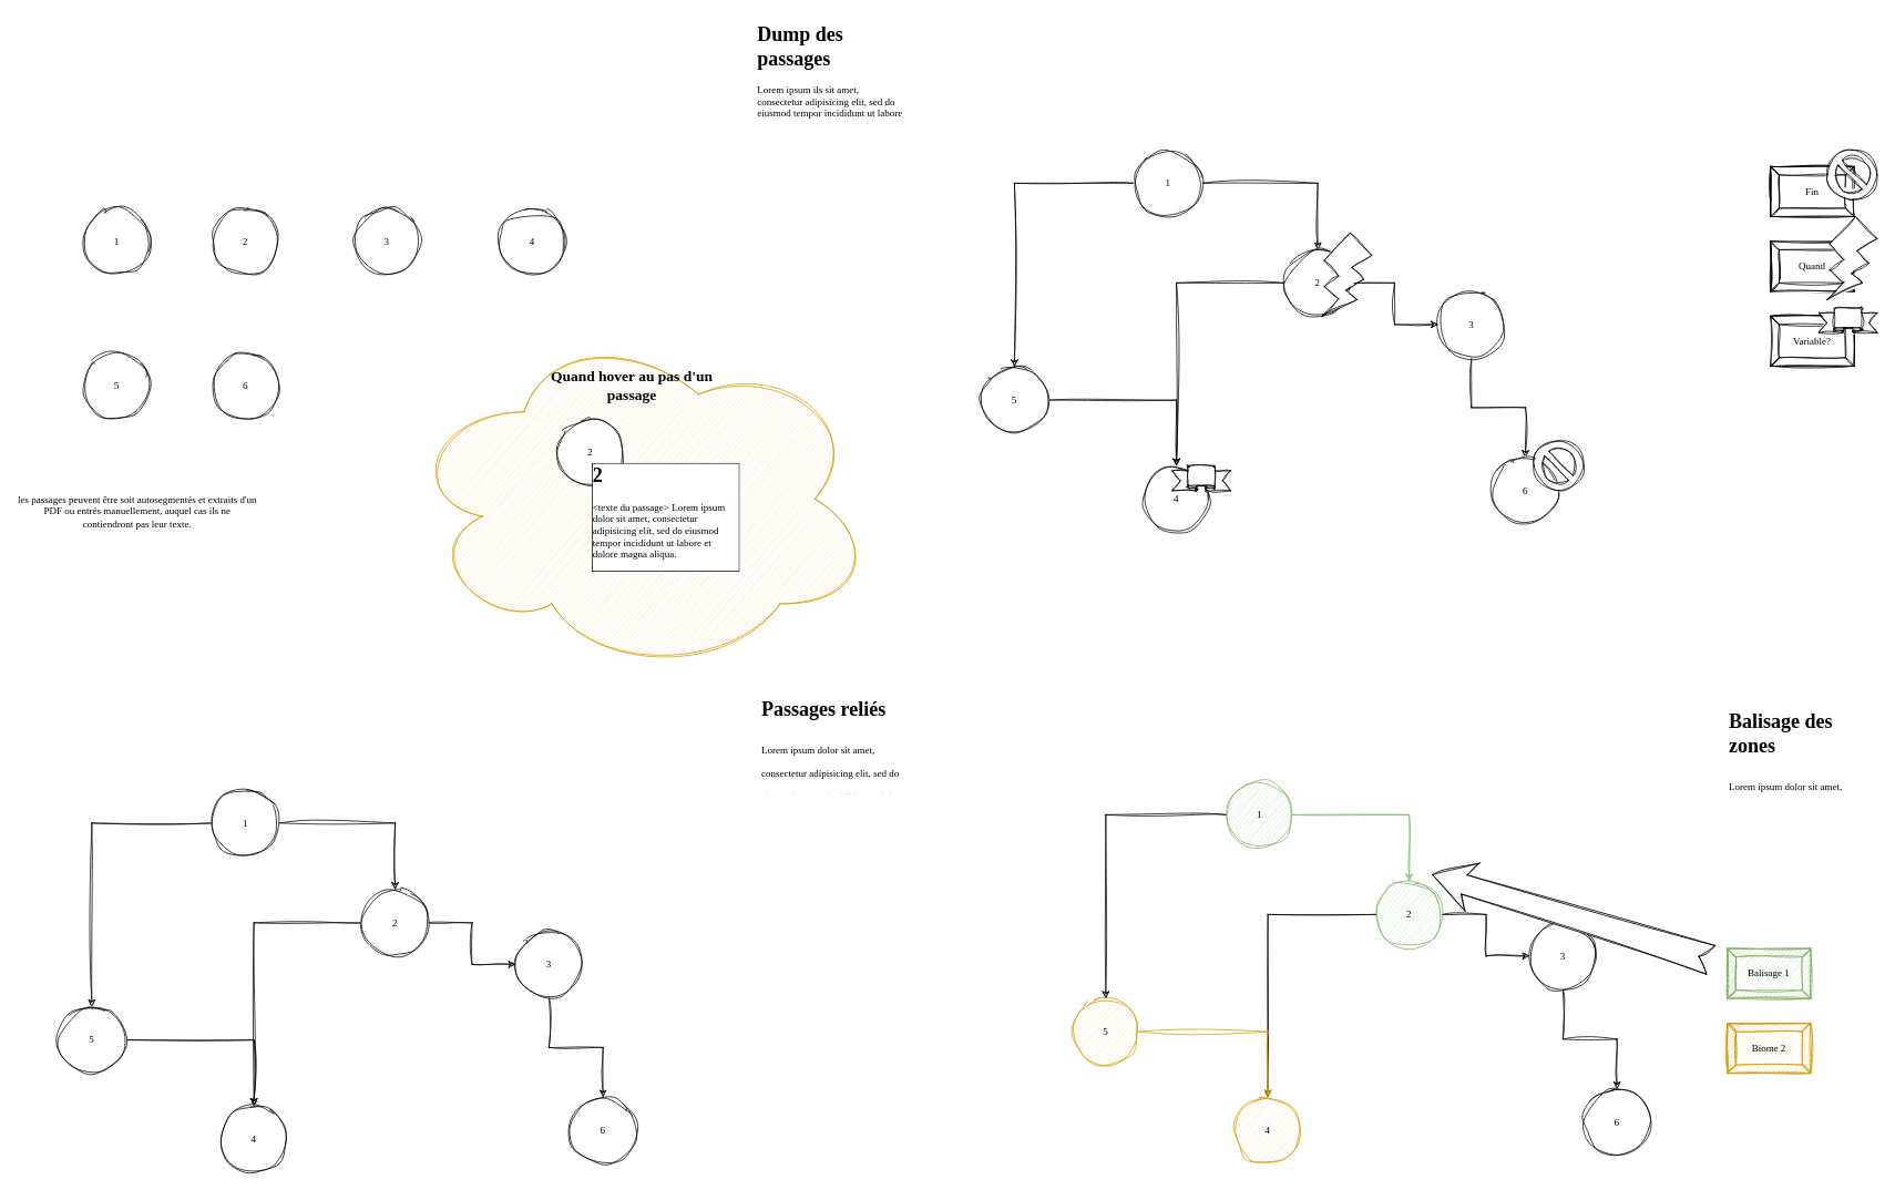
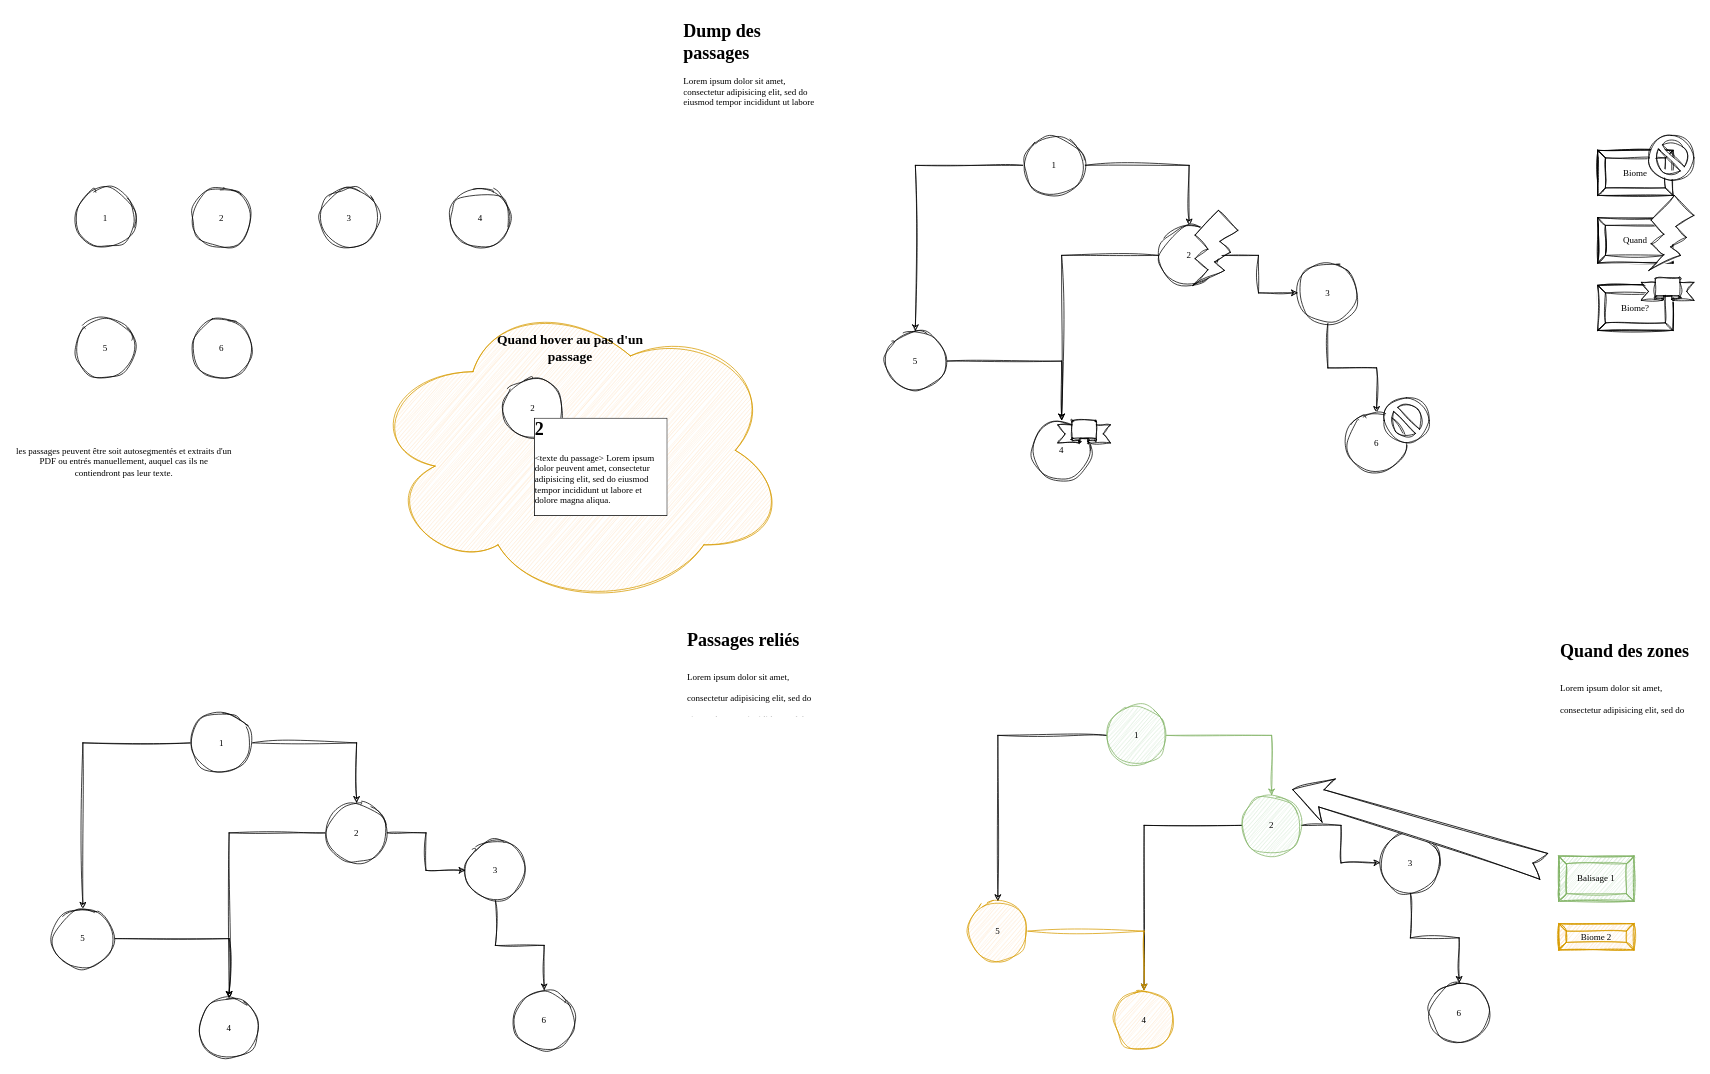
- <mxCell id="20" value="&lt;h1 style=&quot;margin-top: 0px;&quot;&gt;Dump des passages&lt;/h1&gt;&lt;p&gt;Lorem ipsum ils sit amet, consectetur adipisicing elit, sed do eiusmod tempor incididunt ut labore et dolore magna aliqua.&lt;/p&gt;" style="text;html=1;whiteSpace=wrap;overflow=hidden;rounded=0;fontFamily=Architects Daughter;fontSource=https%3A%2F%2Ffonts.googleapis.com%2Fcss%3Ffamily%3DArchitects%2BDaughter;" vertex="1" parent="1"><mxGeometry x="909" y="20" width="180" height="120" as="geometry" /></mxCell>
+ <mxCell id="20" value="&lt;h1 style=&quot;margin-top: 0px;&quot;&gt;Dump des passages&lt;/h1&gt;&lt;p&gt;Lorem ipsum dolor sit amet, consectetur adipisicing elit, sed do eiusmod tempor incididunt ut labore et dolore magna aliqua.&lt;/p&gt;" style="text;html=1;whiteSpace=wrap;overflow=hidden;rounded=0;fontFamily=Architects Daughter;fontSource=https%3A%2F%2Ffonts.googleapis.com%2Fcss%3Ffamily%3DArchitects%2BDaughter;" vertex="1" parent="1"><mxGeometry x="909" y="20" width="180" height="120" as="geometry" /></mxCell>
- <mxCell id="55" value="Fin" style="labelPosition=center;verticalLabelPosition=middle;align=center;html=1;shape=mxgraph.basic.button;dx=10;whiteSpace=wrap;sketch=1;hachureGap=4;jiggle=2;curveFitting=1;fontFamily=Architects Daughter;fontSource=https%3A%2F%2Ffonts.googleapis.com%2Fcss%3Ffamily%3DArchitects%2BDaughter;" vertex="1" parent="1"><mxGeometry x="2130" y="200" width="100" height="60" as="geometry" /></mxCell>
+ <mxCell id="55" value="Biome" style="labelPosition=center;verticalLabelPosition=middle;align=center;html=1;shape=mxgraph.basic.button;dx=10;whiteSpace=wrap;sketch=1;hachureGap=4;jiggle=2;curveFitting=1;fontFamily=Architects Daughter;fontSource=https%3A%2F%2Ffonts.googleapis.com%2Fcss%3Ffamily%3DArchitects%2BDaughter;" vertex="1" parent="1"><mxGeometry x="2130" y="200" width="100" height="60" as="geometry" /></mxCell>
- <mxCell id="57" value="Variable?" style="labelPosition=center;verticalLabelPosition=middle;align=center;html=1;shape=mxgraph.basic.button;dx=10;whiteSpace=wrap;sketch=1;hachureGap=4;jiggle=2;curveFitting=1;fontFamily=Architects Daughter;fontSource=https%3A%2F%2Ffonts.googleapis.com%2Fcss%3Ffamily%3DArchitects%2BDaughter;" vertex="1" parent="1"><mxGeometry x="2130" y="380" width="100" height="60" as="geometry" /></mxCell>
+ <mxCell id="57" value="Biome?" style="labelPosition=center;verticalLabelPosition=middle;align=center;html=1;shape=mxgraph.basic.button;dx=10;whiteSpace=wrap;sketch=1;hachureGap=4;jiggle=2;curveFitting=1;fontFamily=Architects Daughter;fontSource=https%3A%2F%2Ffonts.googleapis.com%2Fcss%3Ffamily%3DArchitects%2BDaughter;" vertex="1" parent="1"><mxGeometry x="2130" y="380" width="100" height="60" as="geometry" /></mxCell>
- <mxCell id="24" value="&lt;h1 style=&quot;margin-top: 0px;&quot;&gt;2&lt;/h1&gt;&lt;p&gt;&amp;lt;texte du passage&amp;gt; Lorem ipsum dolor sit amet, consectetur adipisicing elit, sed do eiusmod tempor incididunt ut labore et dolore magna aliqua.&lt;/p&gt;" style="text;html=1;whiteSpace=wrap;overflow=hidden;rounded=0;fontFamily=Architects Daughter;fontSource=https%3A%2F%2Ffonts.googleapis.com%2Fcss%3Ffamily%3DArchitects%2BDaughter;labelBackgroundColor=default;labelBorderColor=default;" vertex="1" parent="1"><mxGeometry x="710" y="550" width="180" height="150" as="geometry" /></mxCell>
+ <mxCell id="24" value="&lt;h1 style=&quot;margin-top: 0px;&quot;&gt;2&lt;/h1&gt;&lt;p&gt;&amp;lt;texte du passage&amp;gt; Lorem ipsum dolor peuvent amet, consectetur adipisicing elit, sed do eiusmod tempor incididunt ut labore et dolore magna aliqua.&lt;/p&gt;" style="text;html=1;whiteSpace=wrap;overflow=hidden;rounded=0;fontFamily=Architects Daughter;fontSource=https%3A%2F%2Ffonts.googleapis.com%2Fcss%3Ffamily%3DArchitects%2BDaughter;labelBackgroundColor=default;labelBorderColor=default;" vertex="1" parent="1"><mxGeometry x="710" y="550" width="180" height="150" as="geometry" /></mxCell>
- <mxCell id="39" value="&lt;h1 style=&quot;margin-top: 0px;&quot;&gt;&lt;span style=&quot;background-color: transparent; color: light-dark(rgb(0, 0, 0), rgb(255, 255, 255));&quot;&gt;Balisage des zones&lt;/span&gt;&lt;/h1&gt;&lt;h1 style=&quot;margin-top: 0px;&quot;&gt;&lt;span style=&quot;background-color: transparent; color: light-dark(rgb(0, 0, 0), rgb(255, 255, 255)); font-size: 12px; font-weight: normal;&quot;&gt;Lorem ipsum dolor sit amet, consectetur adipisicing elit, sed do eiusmod tempor incididunt ut labore et dolore magna aliqua.&lt;/span&gt;&lt;/h1&gt;" style="text;html=1;whiteSpace=wrap;overflow=hidden;rounded=0;fontFamily=Architects Daughter;fontSource=https%3A%2F%2Ffonts.googleapis.com%2Fcss%3Ffamily%3DArchitects%2BDaughter;" vertex="1" parent="1"><mxGeometry x="2078" y="847" width="180" height="120" as="geometry" /></mxCell>
+ <mxCell id="39" value="&lt;h1 style=&quot;margin-top: 0px;&quot;&gt;&lt;span style=&quot;background-color: transparent; color: light-dark(rgb(0, 0, 0), rgb(255, 255, 255));&quot;&gt;Quand des zones&lt;/span&gt;&lt;/h1&gt;&lt;h1 style=&quot;margin-top: 0px;&quot;&gt;&lt;span style=&quot;background-color: transparent; color: light-dark(rgb(0, 0, 0), rgb(255, 255, 255)); font-size: 12px; font-weight: normal;&quot;&gt;Lorem ipsum dolor sit amet, consectetur adipisicing elit, sed do eiusmod tempor incididunt ut labore et dolore magna aliqua.&lt;/span&gt;&lt;/h1&gt;" style="text;html=1;whiteSpace=wrap;overflow=hidden;rounded=0;fontFamily=Architects Daughter;fontSource=https%3A%2F%2Ffonts.googleapis.com%2Fcss%3Ffamily%3DArchitects%2BDaughter;" vertex="1" parent="1"><mxGeometry x="2078" y="847" width="180" height="120" as="geometry" /></mxCell>
- <mxCell id="41" value="Biome 2" style="labelPosition=center;verticalLabelPosition=middle;align=center;html=1;shape=mxgraph.basic.button;dx=10;whiteSpace=wrap;sketch=1;hachureGap=4;jiggle=2;curveFitting=1;fontFamily=Architects Daughter;fontSource=https%3A%2F%2Ffonts.googleapis.com%2Fcss%3Ffamily%3DArchitects%2BDaughter;fillColor=#ffe6cc;strokeColor=#d79b00;" vertex="1" parent="1"><mxGeometry x="2078" y="1231" width="100" height="60" as="geometry" /></mxCell>
+ <mxCell id="41" value="Biome 2" style="labelPosition=center;verticalLabelPosition=middle;align=center;html=1;shape=mxgraph.basic.button;dx=10;whiteSpace=wrap;sketch=1;hachureGap=4;jiggle=2;curveFitting=1;fontFamily=Architects Daughter;fontSource=https%3A%2F%2Ffonts.googleapis.com%2Fcss%3Ffamily%3DArchitects%2BDaughter;fillColor=#ffe6cc;strokeColor=#d79b00;" vertex="1" parent="1"><mxGeometry x="2078" y="1231" width="100" height="35" as="geometry" /></mxCell>
